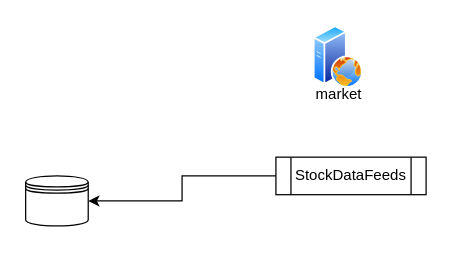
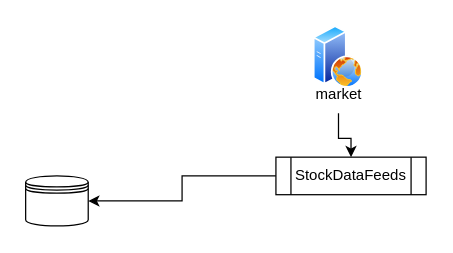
+ <mxCell id="8" style="edgeStyle=orthogonalEdgeStyle;rounded=0;orthogonalLoop=1;jettySize=auto;html=1;" edge="1" parent="1" source="5" target="7"><mxGeometry relative="1" as="geometry" /></mxCell>
